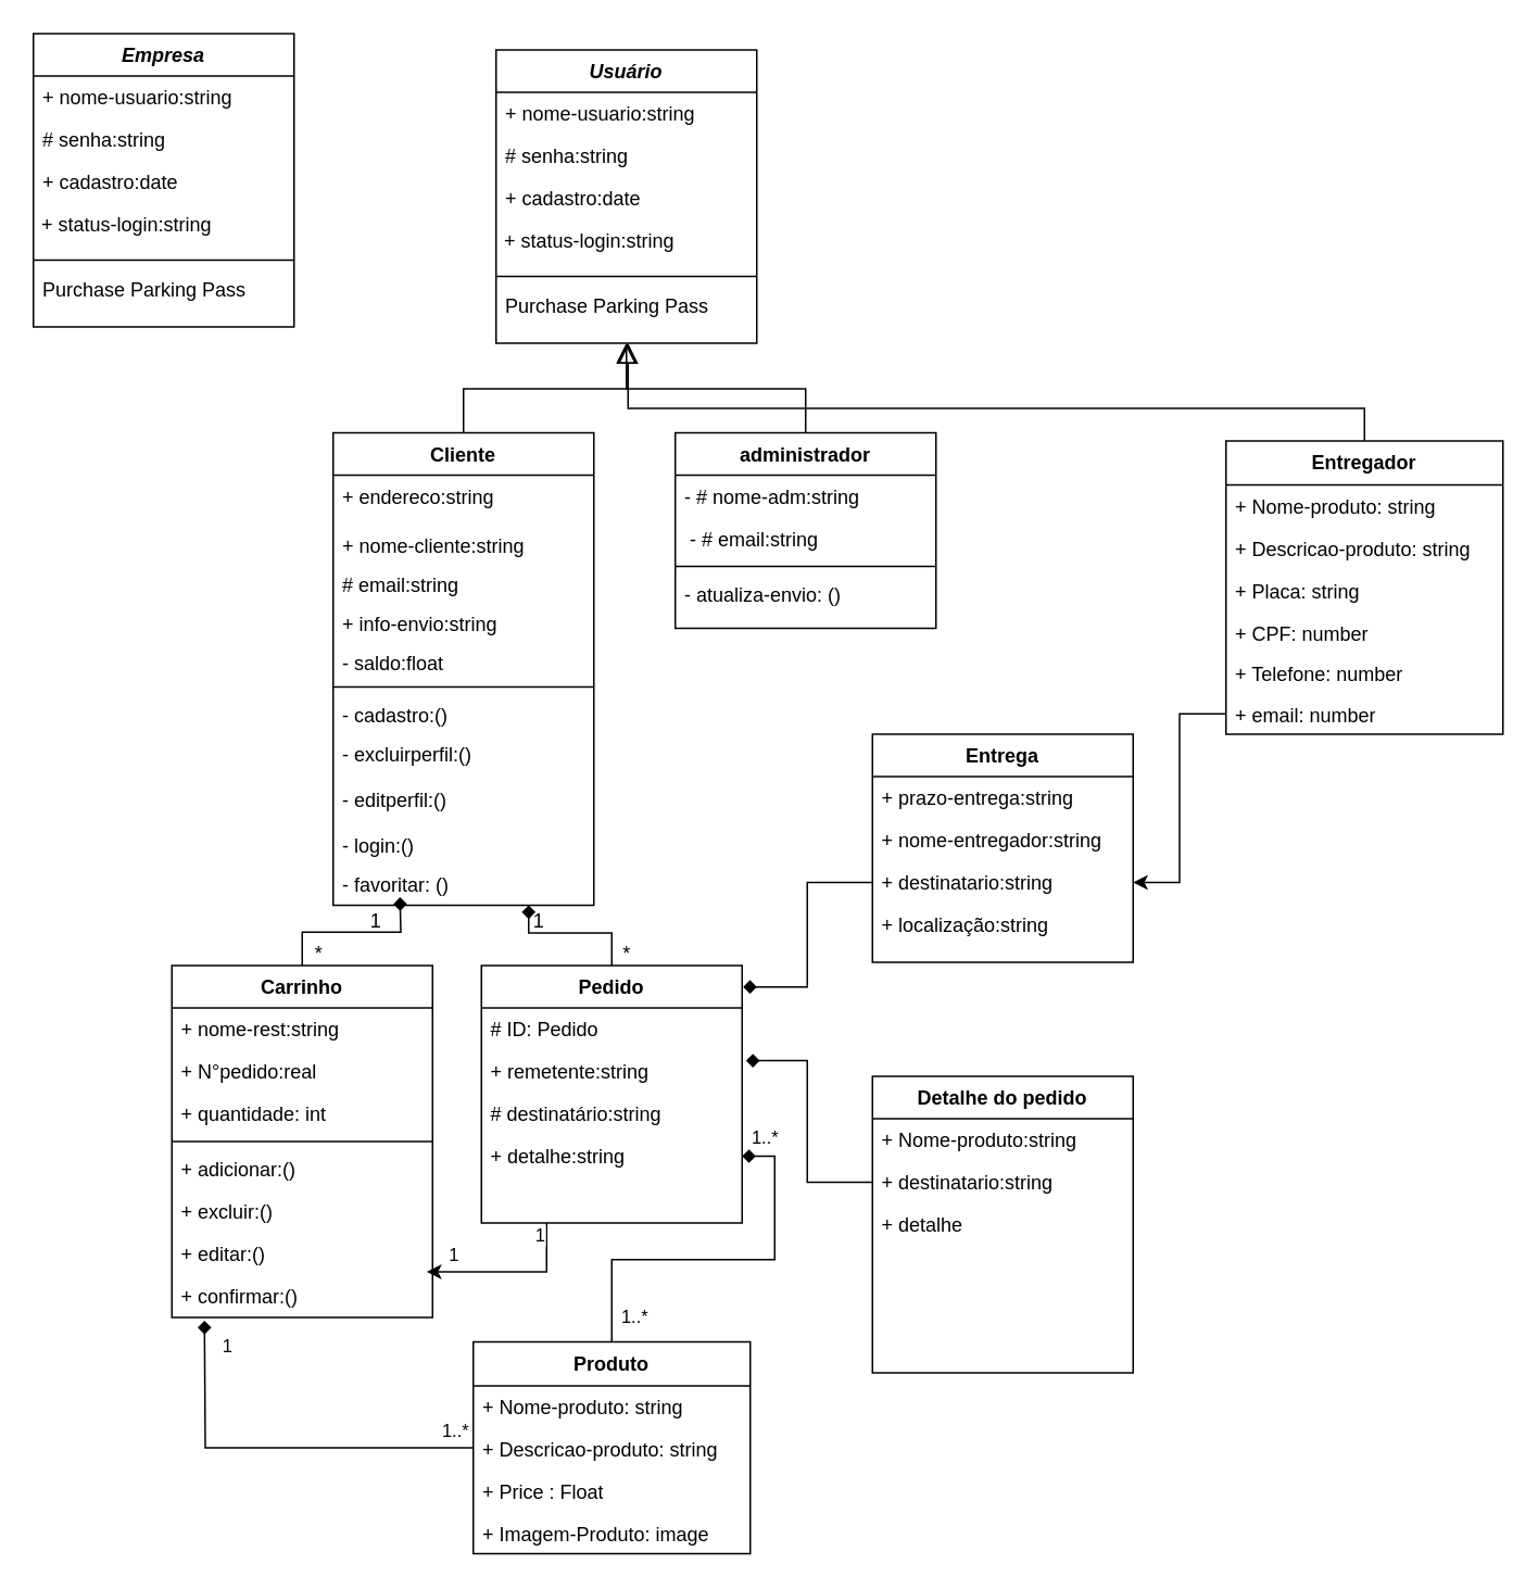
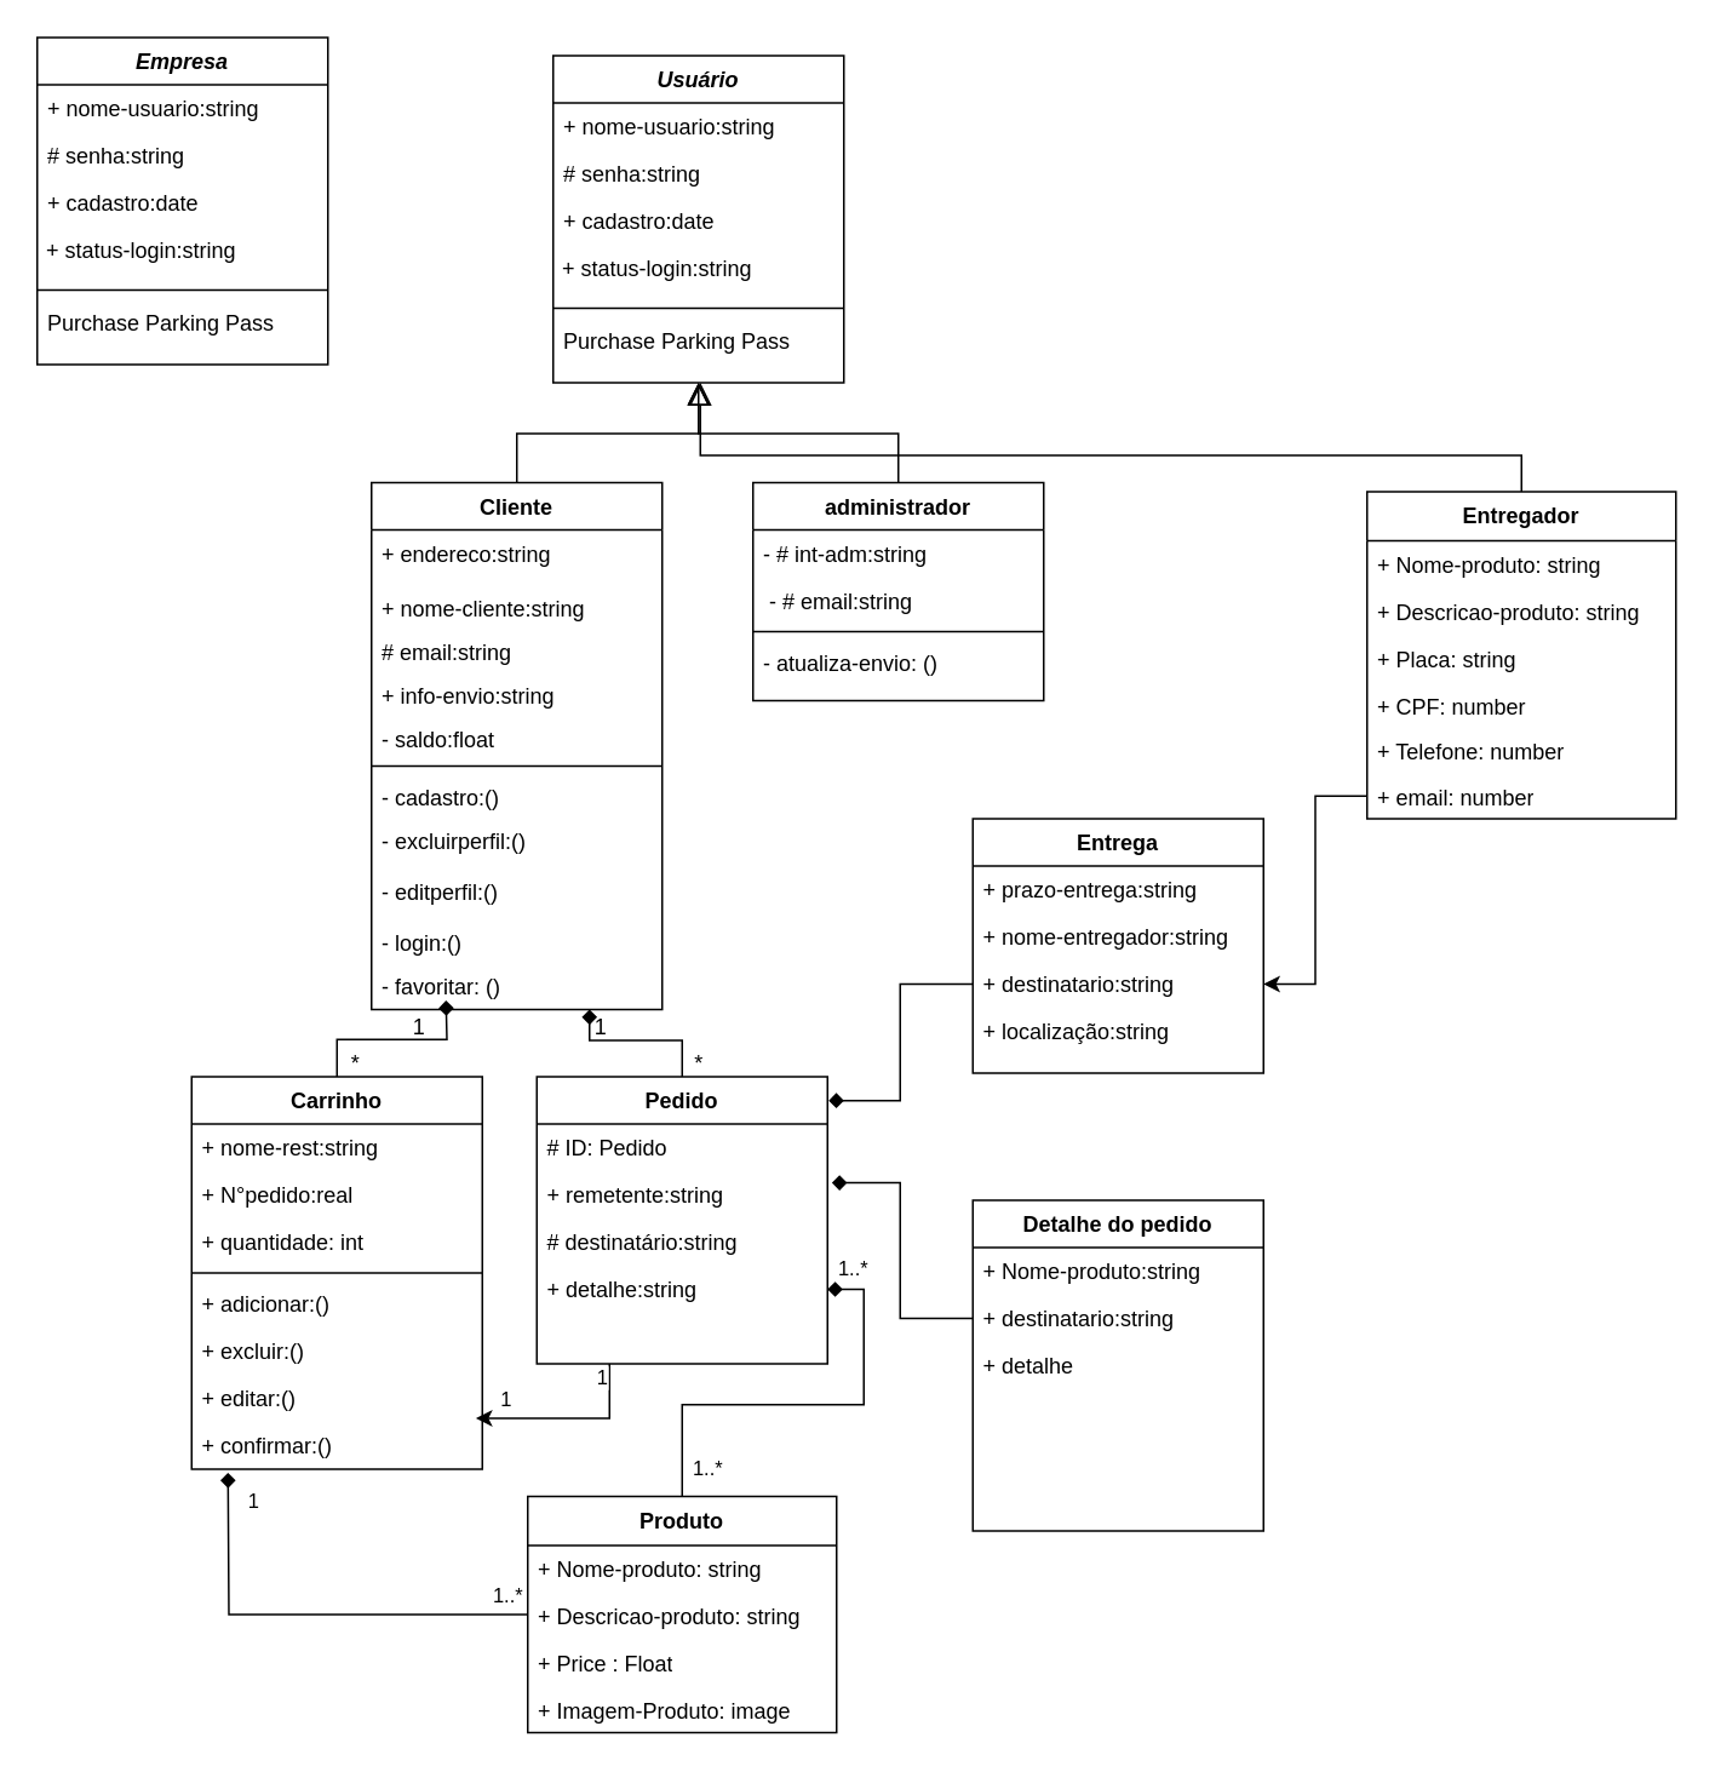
- <mxCell id="23" value="- # nome-adm:string" style="text;align=left;verticalAlign=top;spacingLeft=4;spacingRight=4;overflow=hidden;rotatable=0;points=[[0,0.5],[1,0.5]];portConstraint=eastwest;" parent="22" vertex="1"><mxGeometry y="26" width="160" height="26" as="geometry" /></mxCell>
+ <mxCell id="23" value="- # int-adm:string" style="text;align=left;verticalAlign=top;spacingLeft=4;spacingRight=4;overflow=hidden;rotatable=0;points=[[0,0.5],[1,0.5]];portConstraint=eastwest;" parent="22" vertex="1"><mxGeometry y="26" width="160" height="26" as="geometry" /></mxCell>
